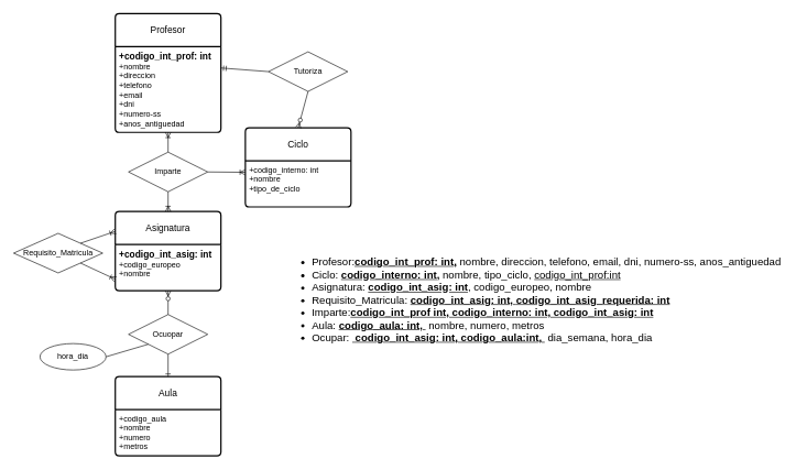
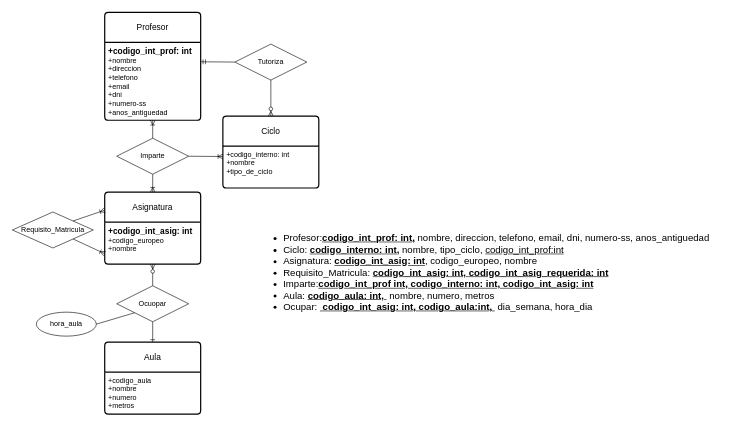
- <mxCell id="22" value="Tutoriza" style="shape=rhombus;perimeter=rhombusPerimeter;whiteSpace=wrap;html=1;align=center;" parent="1" vertex="1"><mxGeometry x="406" y="78" width="120" height="60" as="geometry" /></mxCell>
+ <mxCell id="22" value="Tutoriza" style="shape=rhombus;perimeter=rhombusPerimeter;whiteSpace=wrap;html=1;align=center;" parent="1" vertex="1"><mxGeometry x="391" y="73" width="120" height="60" as="geometry" /></mxCell>
- <mxCell id="15" value="hora_dia" style="ellipse;whiteSpace=wrap;html=1;align=center;" parent="1" vertex="1"><mxGeometry x="60" y="520" width="100" height="40" as="geometry" /></mxCell>
+ <mxCell id="15" value="hora_aula" style="ellipse;whiteSpace=wrap;html=1;align=center;" parent="1" vertex="1"><mxGeometry x="60" y="520" width="100" height="40" as="geometry" /></mxCell>
